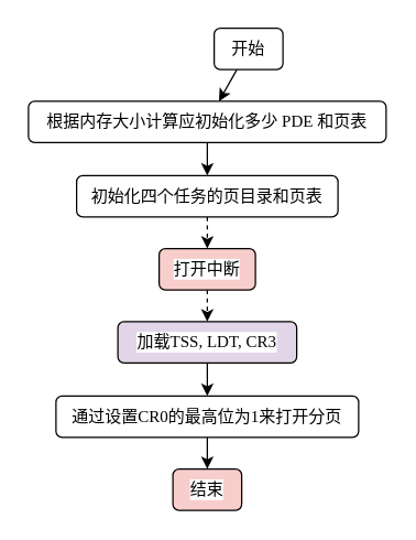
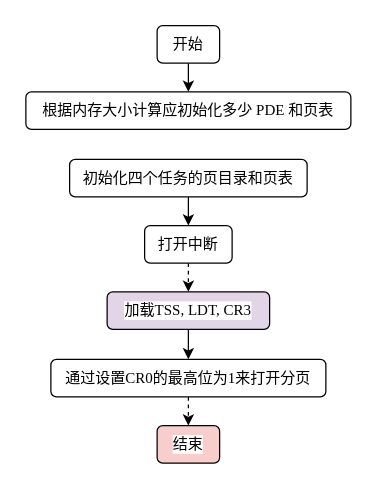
- <mxCell id="3" value="&lt;font&gt;开始&lt;/font&gt;" style="rounded=1;whiteSpace=wrap;html=1;fontFamily=宋体;labelBackgroundColor=default;" parent="1" vertex="1"><mxGeometry x="155" y="20" width="50" height="30" as="geometry" /></mxCell>
+ <mxCell id="3" value="&lt;font&gt;开始&lt;/font&gt;" style="rounded=1;whiteSpace=wrap;html=1;fontFamily=宋体;labelBackgroundColor=default;" parent="1" vertex="1"><mxGeometry x="125" y="20" width="50" height="30" as="geometry" /></mxCell>
- <mxCell id="4" value="" style="edgeStyle=none;html=1;labelBackgroundColor=default;fontFamily=宋体;fontSize=12;" parent="1" source="5" target="7" edge="1"><mxGeometry relative="1" as="geometry" /></mxCell>
- <mxCell id="6" value="" style="edgeStyle=none;html=1;labelBackgroundColor=default;fontFamily=宋体;fontSize=12;dashed=1;" parent="1" source="7" target="9" edge="1"><mxGeometry relative="1" as="geometry" /></mxCell>
+ <mxCell id="6" value="" style="edgeStyle=none;html=1;labelBackgroundColor=default;fontFamily=宋体;fontSize=12;" parent="1" source="7" target="9" edge="1"><mxGeometry relative="1" as="geometry" /></mxCell>
- <mxCell id="9" value="打开中断" style="whiteSpace=wrap;html=1;fontFamily=宋体;rounded=1;labelBackgroundColor=default;fontStyle=0;fillColor=#f8cecc;" parent="1" vertex="1"><mxGeometry x="115" y="180" width="70" height="30" as="geometry" /></mxCell>
+ <mxCell id="9" value="打开中断" style="whiteSpace=wrap;html=1;fontFamily=宋体;rounded=1;labelBackgroundColor=default;fontStyle=0;" parent="1" vertex="1"><mxGeometry x="115" y="180" width="70" height="30" as="geometry" /></mxCell>
- <mxCell id="12" value="" style="edgeStyle=none;html=1;labelBackgroundColor=default;fontFamily=宋体;fontSize=12;" parent="1" source="13" target="14" edge="1"><mxGeometry relative="1" as="geometry" /></mxCell>
+ <mxCell id="12" value="" style="edgeStyle=none;html=1;labelBackgroundColor=default;fontFamily=宋体;fontSize=12;dashed=1;" parent="1" source="13" target="14" edge="1"><mxGeometry relative="1" as="geometry" /></mxCell>
